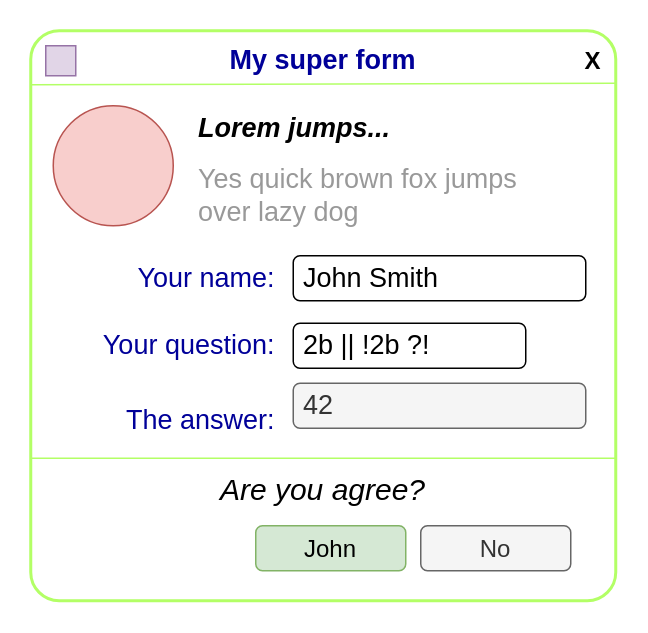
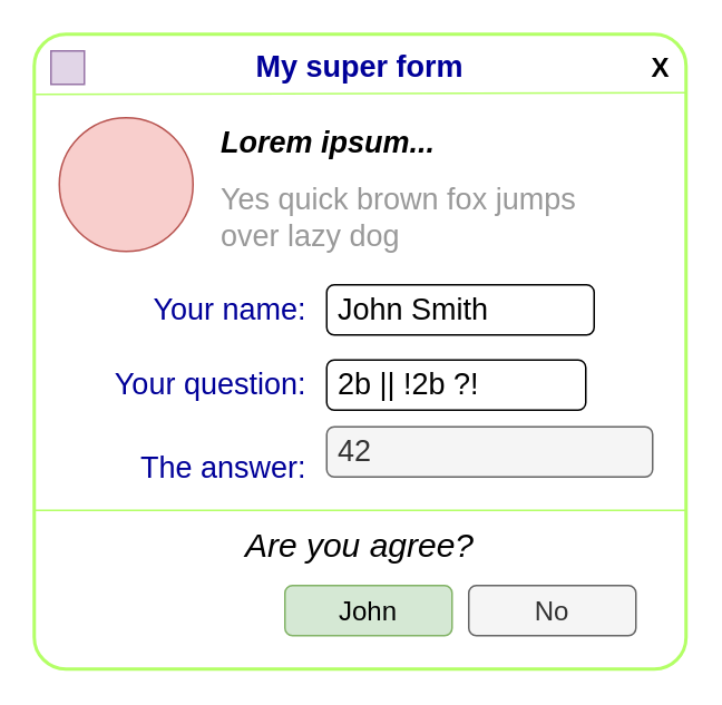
- <mxCell id="9" value="Lorem jumps..." style="text;html=1;strokeColor=none;fillColor=none;align=left;verticalAlign=middle;whiteSpace=wrap;rounded=0;fontSize=18;fontStyle=3" vertex="1" parent="1"><mxGeometry x="130" y="70" width="220" height="30" as="geometry" /></mxCell>
+ <mxCell id="9" value="Lorem ipsum..." style="text;html=1;strokeColor=none;fillColor=none;align=left;verticalAlign=middle;whiteSpace=wrap;rounded=0;fontSize=18;fontStyle=3" vertex="1" parent="1"><mxGeometry x="130" y="70" width="220" height="30" as="geometry" /></mxCell>
- <mxCell id="12" value="&amp;nbsp;John Smith" style="rounded=1;whiteSpace=wrap;html=1;strokeWidth=1;fontSize=18;align=left;" vertex="1" parent="1"><mxGeometry x="195" y="170" width="195" height="30" as="geometry" /></mxCell>
+ <mxCell id="12" value="&amp;nbsp;John Smith" style="rounded=1;whiteSpace=wrap;html=1;strokeWidth=1;fontSize=18;align=left;" vertex="1" parent="1"><mxGeometry x="195" y="170" width="160" height="30" as="geometry" /></mxCell>
